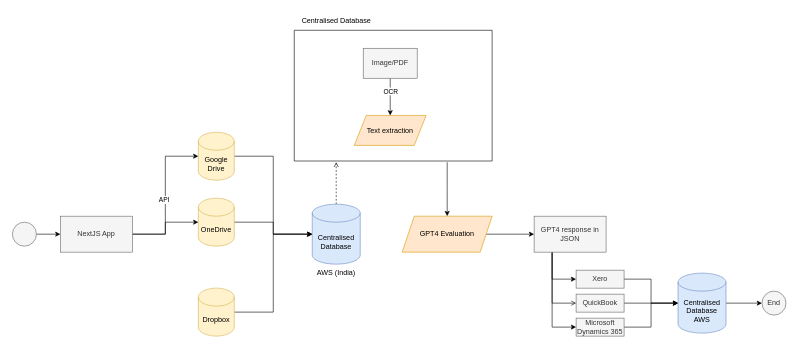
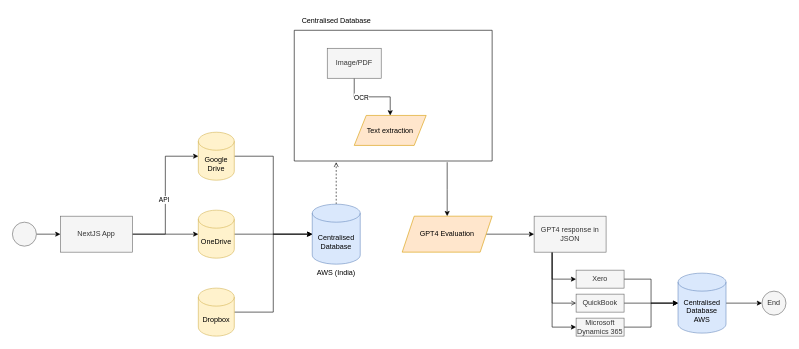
- <mxCell id="18" value="Image/PDF" style="rounded=0;whiteSpace=wrap;html=1;fillColor=#f5f5f5;fontColor=#333333;strokeColor=#666666;" vertex="1" parent="15"><mxGeometry x="115" y="30" width="90" height="50" as="geometry" /></mxCell>
+ <mxCell id="18" value="Image/PDF" style="rounded=0;whiteSpace=wrap;html=1;fillColor=#f5f5f5;fontColor=#333333;strokeColor=#666666;" vertex="1" parent="15"><mxGeometry x="55" y="30" width="90" height="50" as="geometry" /></mxCell>
- <mxCell id="9" value="OneDrive" style="shape=cylinder3;whiteSpace=wrap;html=1;boundedLbl=1;backgroundOutline=1;size=15;fillColor=#fff2cc;strokeColor=#d6b656;" vertex="1" parent="1"><mxGeometry x="330" y="330" width="60" height="80" as="geometry" /></mxCell>
+ <mxCell id="9" value="OneDrive" style="shape=cylinder3;whiteSpace=wrap;html=1;boundedLbl=1;backgroundOutline=1;size=15;fillColor=#fff2cc;strokeColor=#d6b656;" vertex="1" parent="1"><mxGeometry x="330" y="350" width="60" height="80" as="geometry" /></mxCell>
